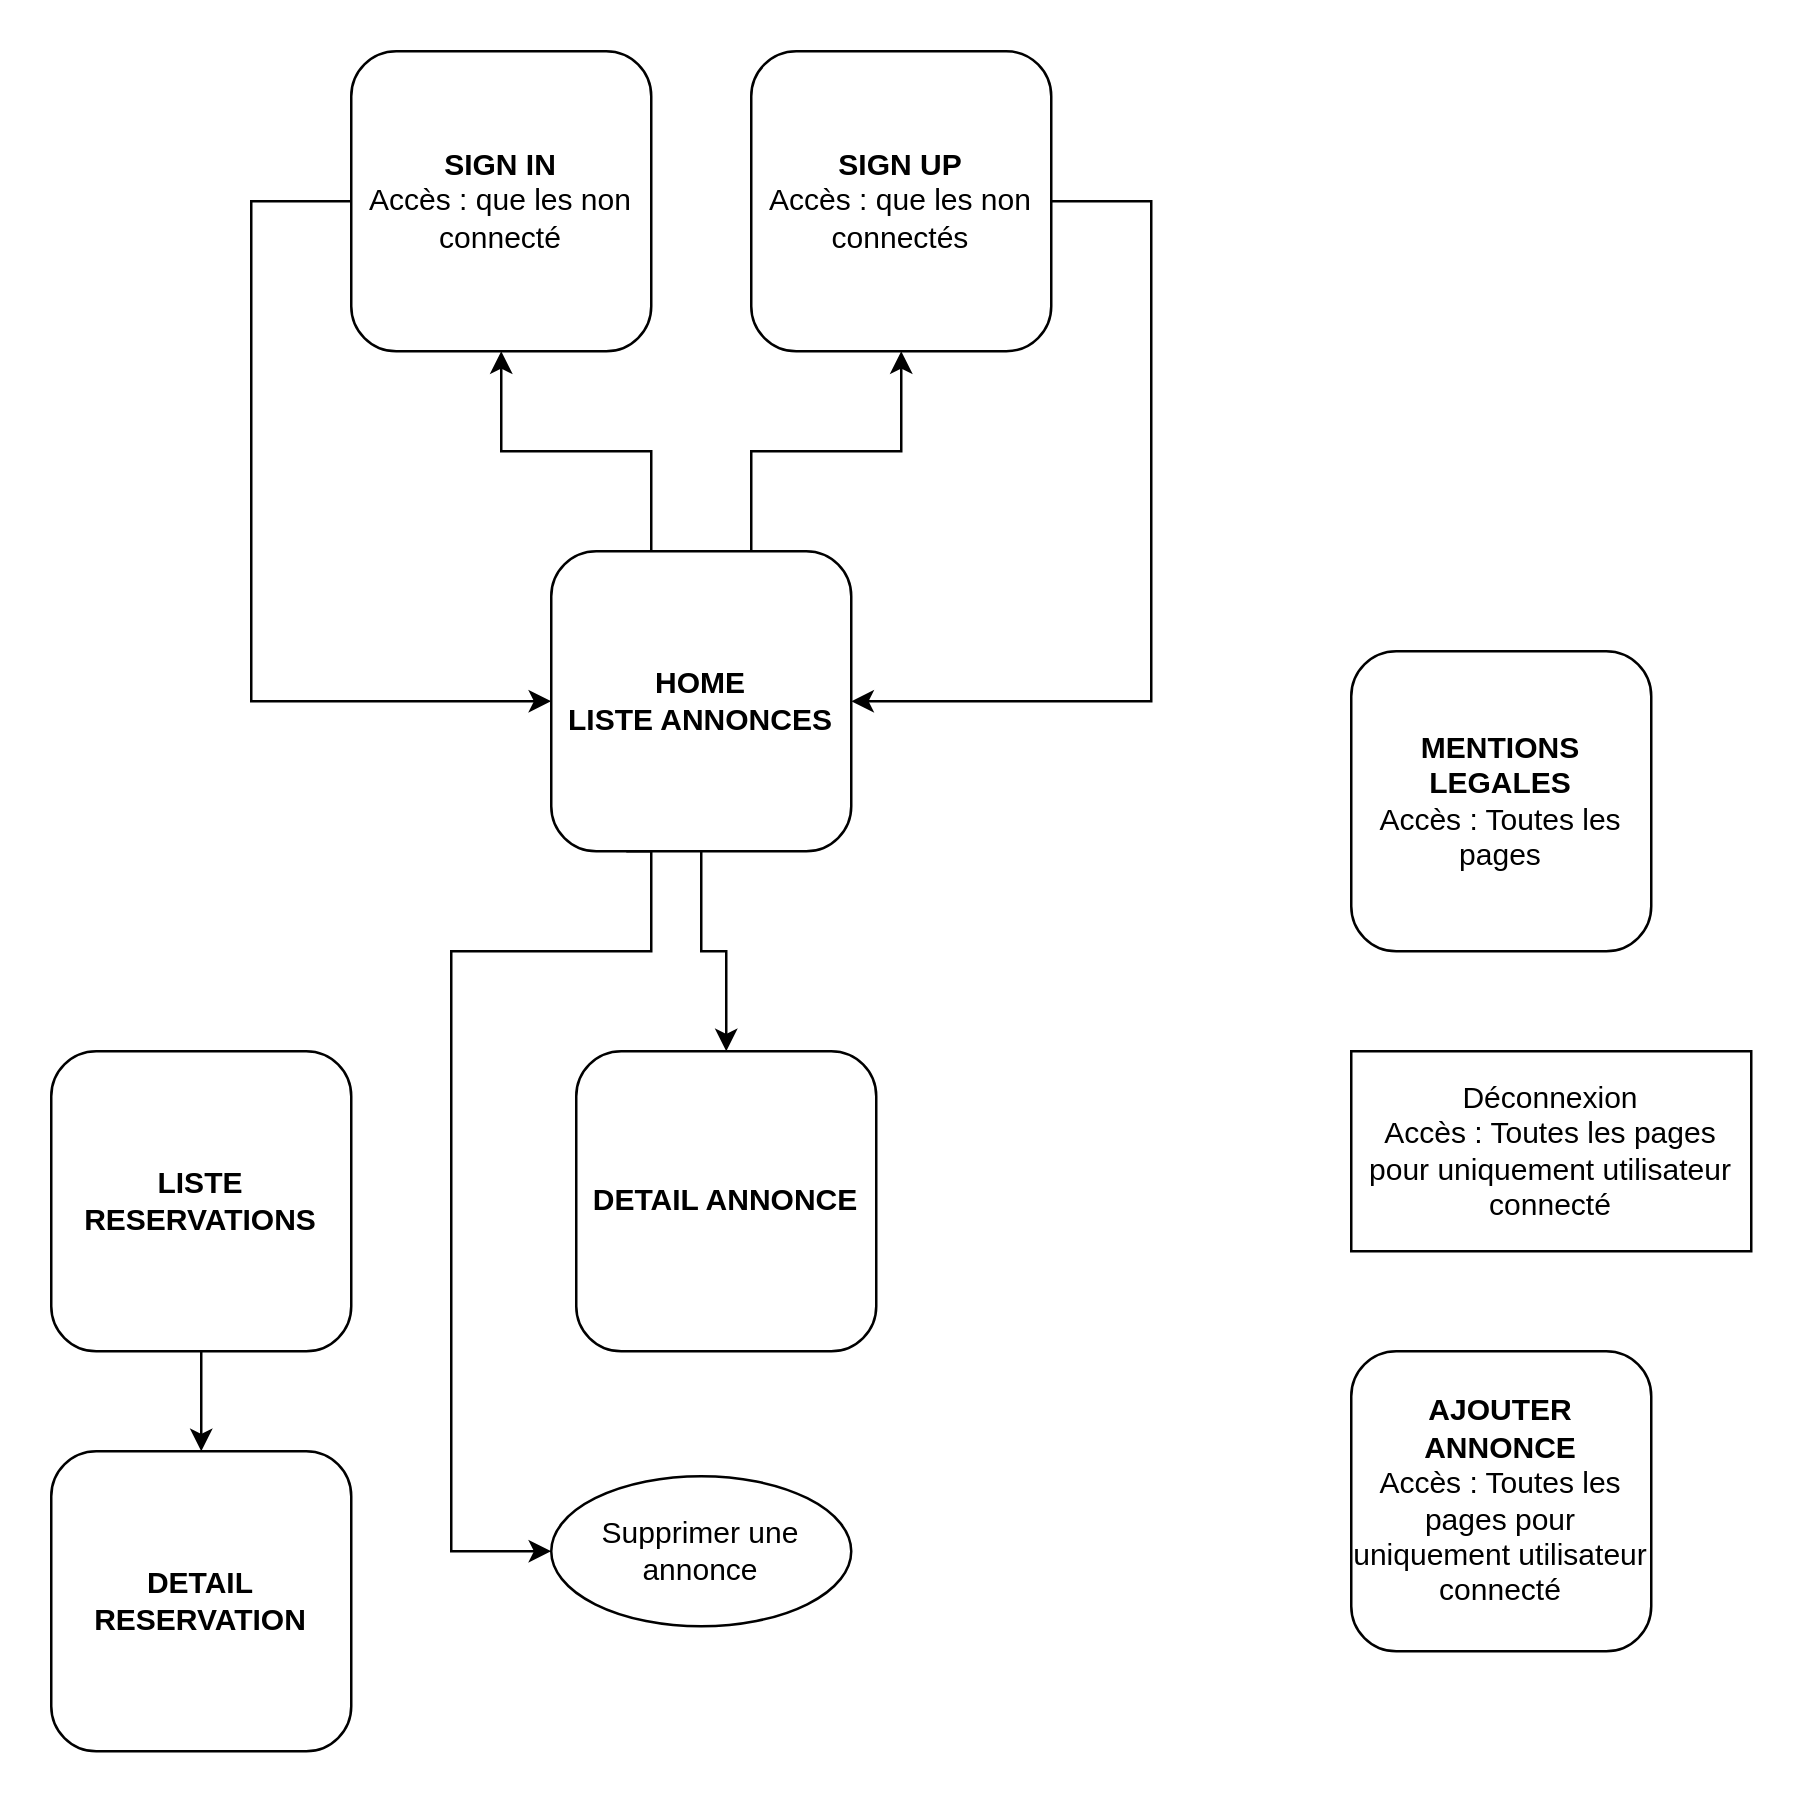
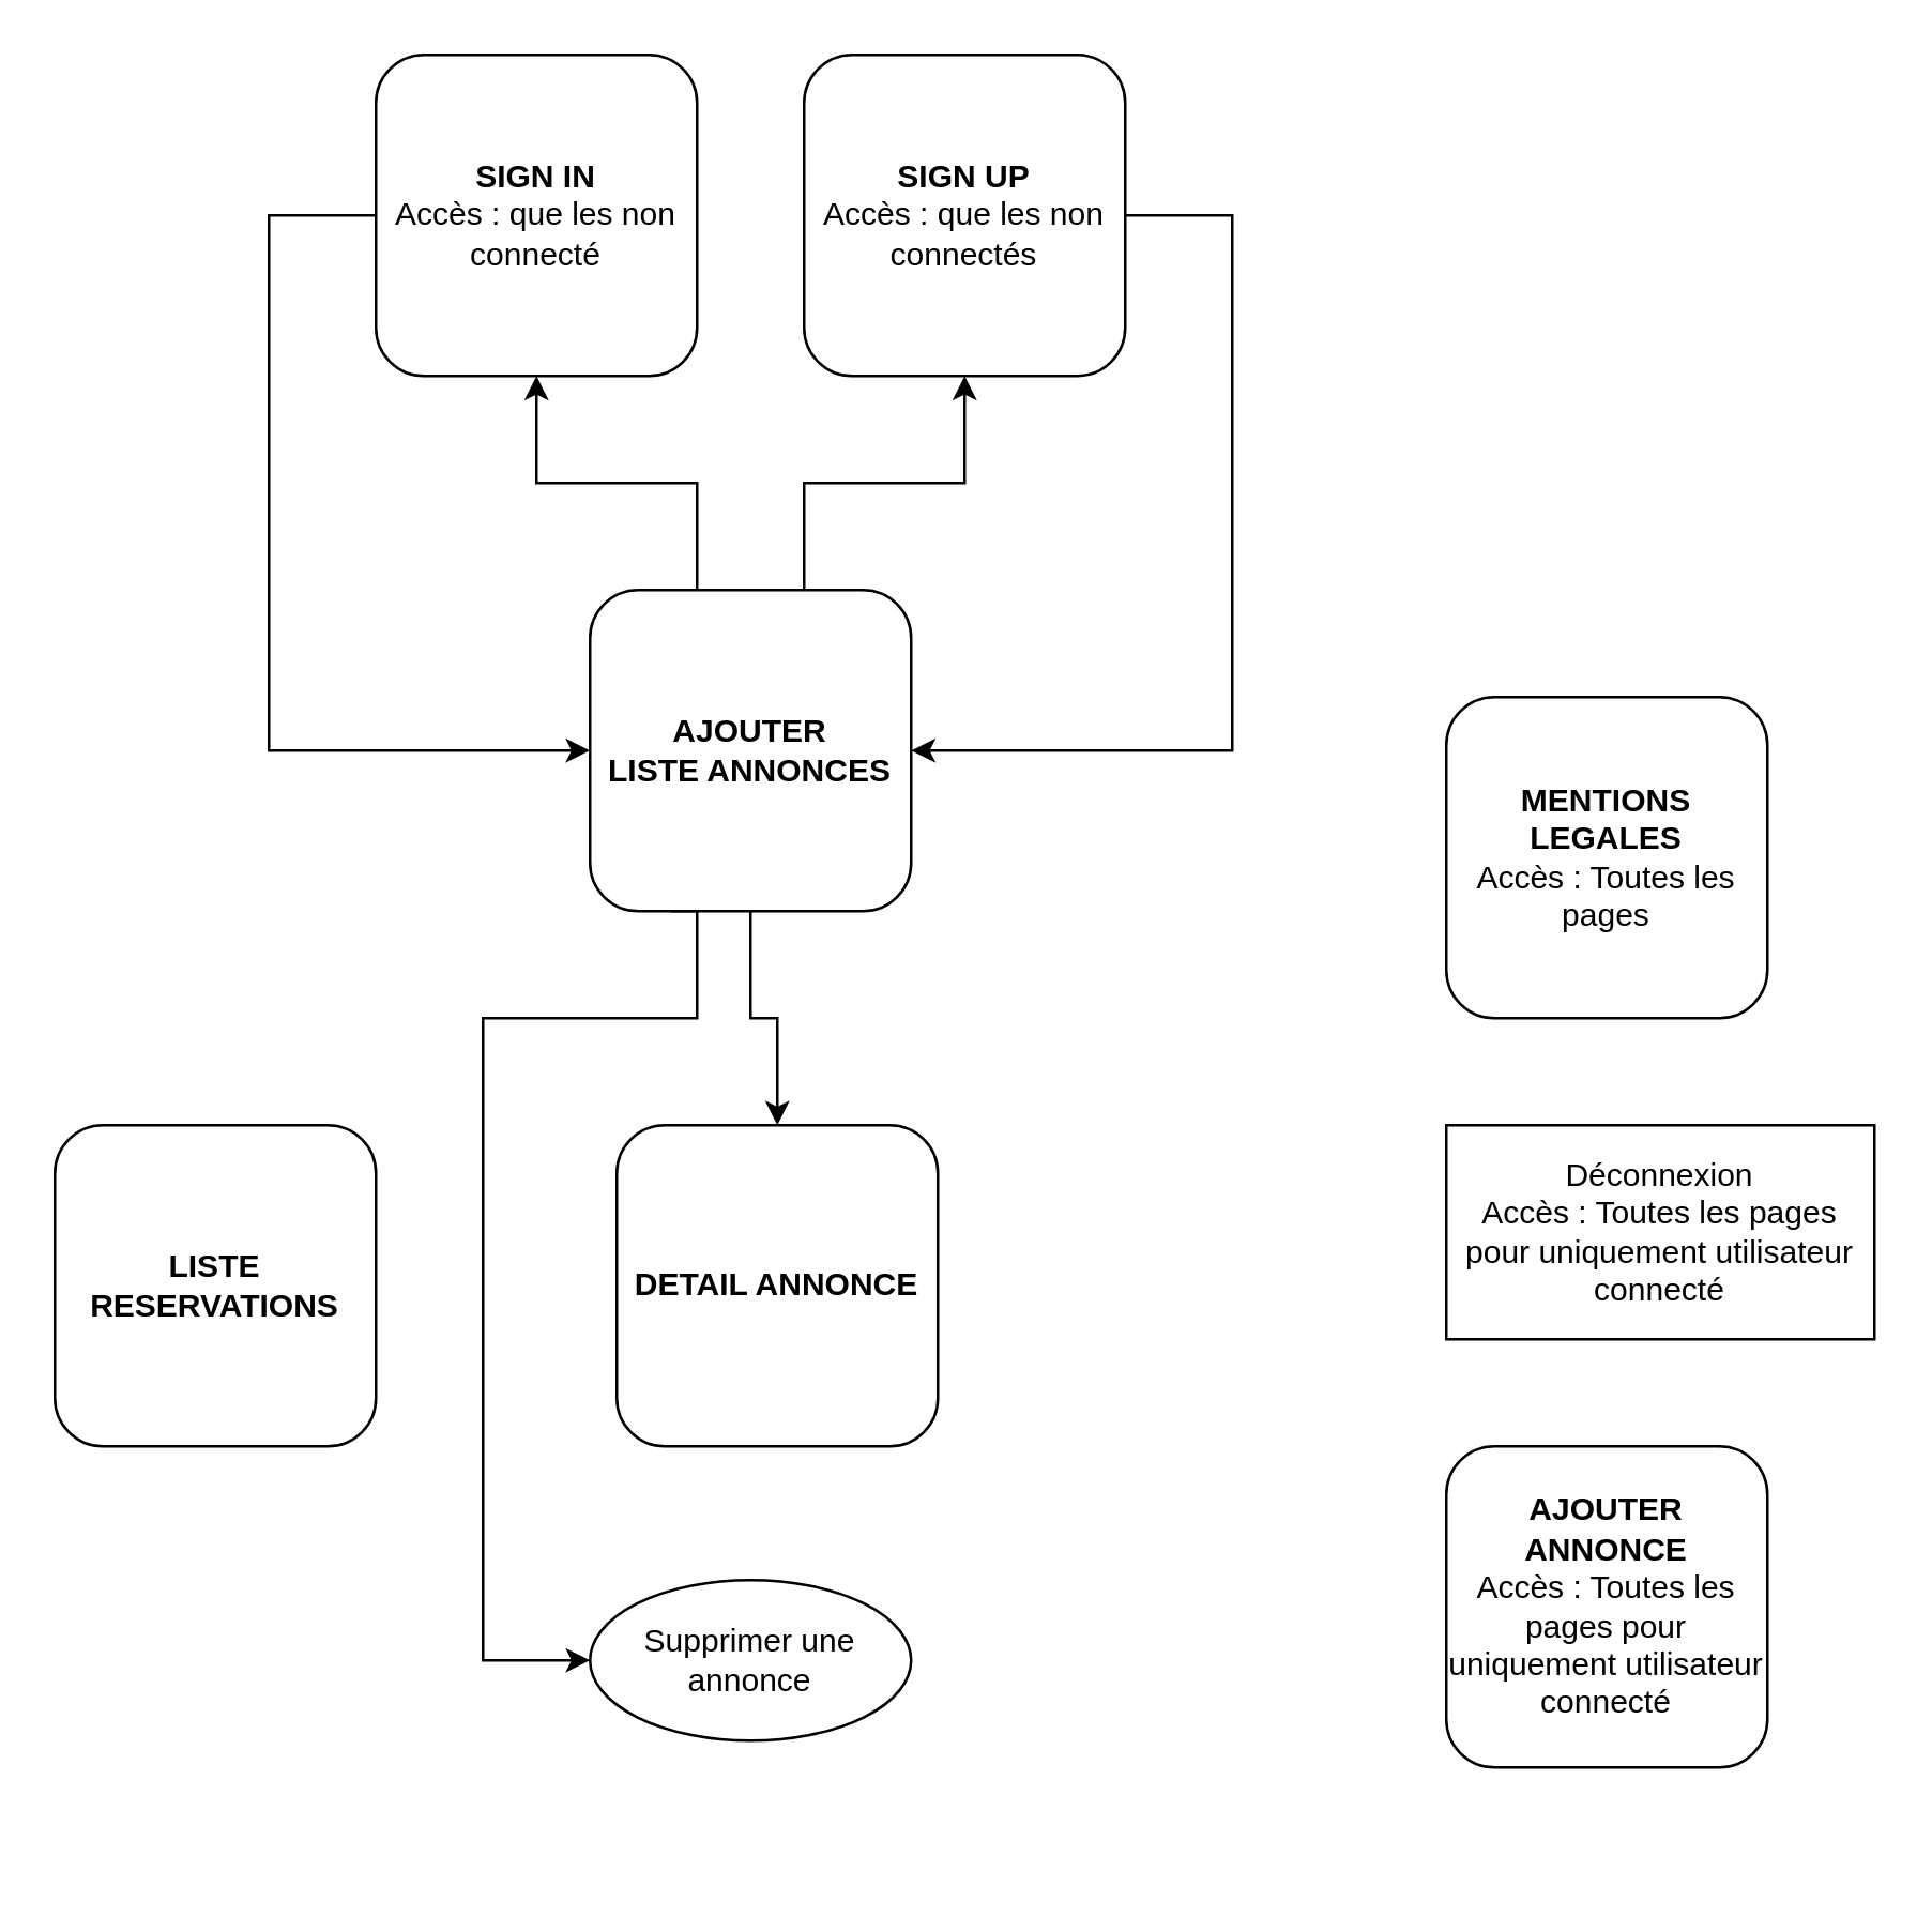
- <mxCell id="10" value="&lt;div&gt;&lt;b&gt;HOME&lt;/b&gt;&lt;/div&gt;&lt;div&gt;&lt;b&gt;LISTE ANNONCES&lt;/b&gt;&lt;/div&gt;" style="rounded=1;whiteSpace=wrap;html=1;" vertex="1" parent="1"><mxGeometry x="220" y="220" width="120" height="120" as="geometry" /></mxCell>
+ <mxCell id="10" value="&lt;div&gt;&lt;b&gt;AJOUTER&lt;/b&gt;&lt;/div&gt;&lt;div&gt;&lt;b&gt;LISTE ANNONCES&lt;/b&gt;&lt;/div&gt;" style="rounded=1;whiteSpace=wrap;html=1;" vertex="1" parent="1"><mxGeometry x="220" y="220" width="120" height="120" as="geometry" /></mxCell>
- <mxCell id="13" style="edgeStyle=orthogonalEdgeStyle;rounded=0;orthogonalLoop=1;jettySize=auto;html=1;exitX=0.5;exitY=1;exitDx=0;exitDy=0;entryX=0.5;entryY=0;entryDx=0;entryDy=0;" edge="1" parent="1" source="14" target="12"><mxGeometry relative="1" as="geometry" /></mxCell>
- <mxCell id="12" value="&lt;div&gt;&lt;b&gt;DETAIL RESERVATION&lt;/b&gt;&lt;/div&gt;" style="rounded=1;whiteSpace=wrap;html=1;" vertex="1" parent="1"><mxGeometry x="20" y="580" width="120" height="120" as="geometry" /></mxCell>
